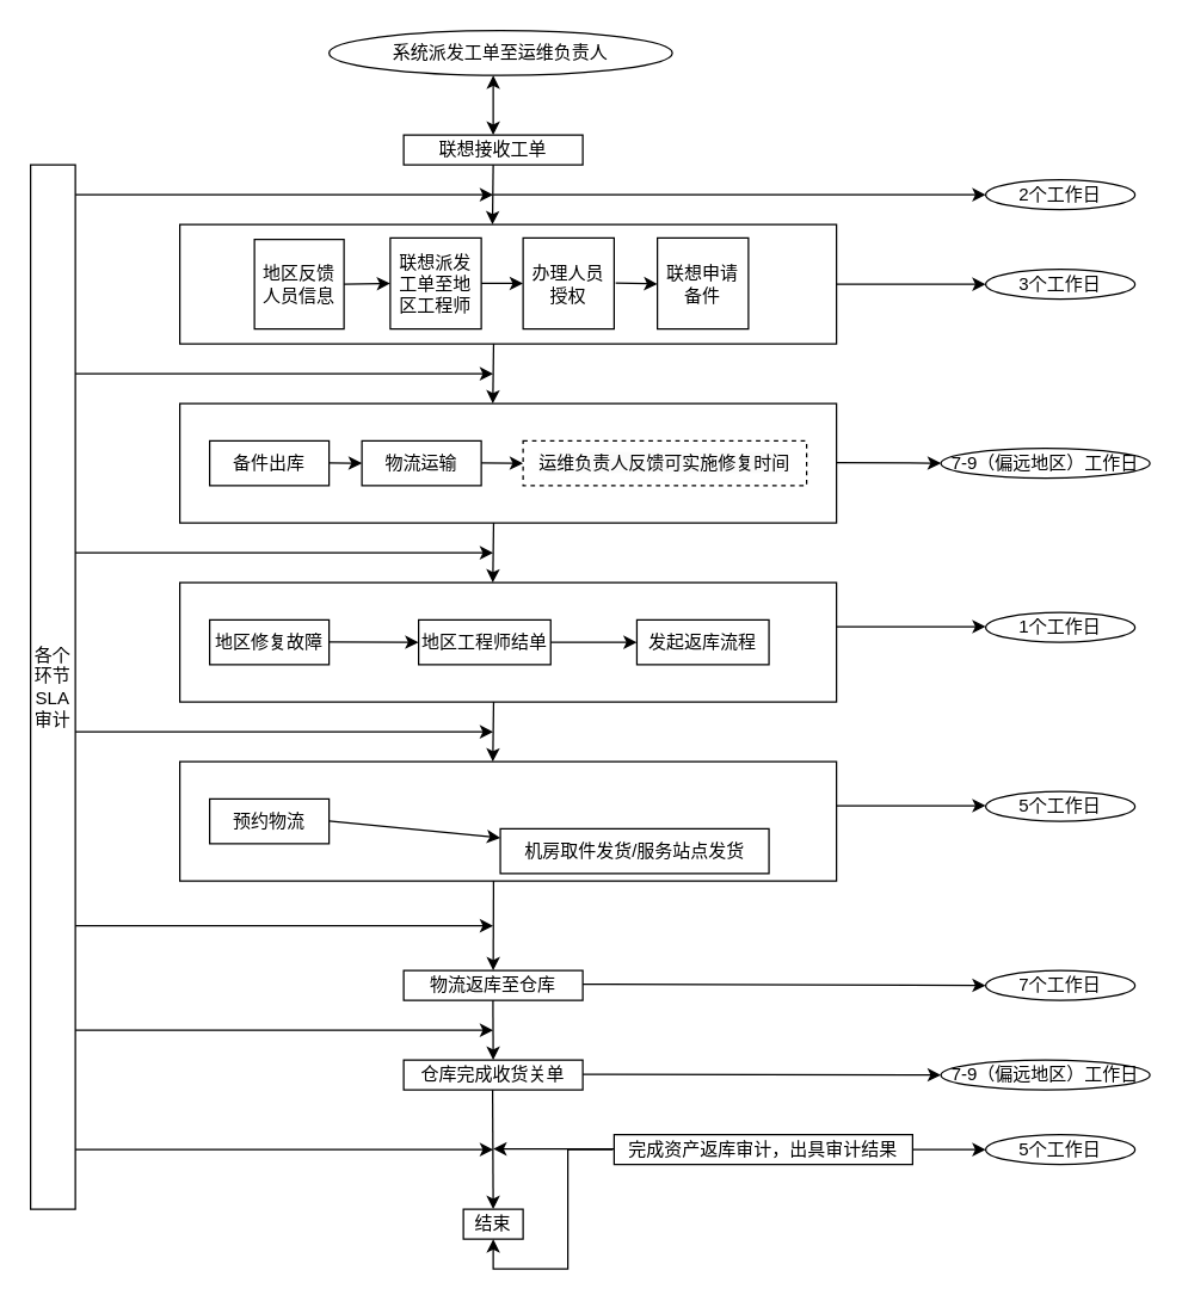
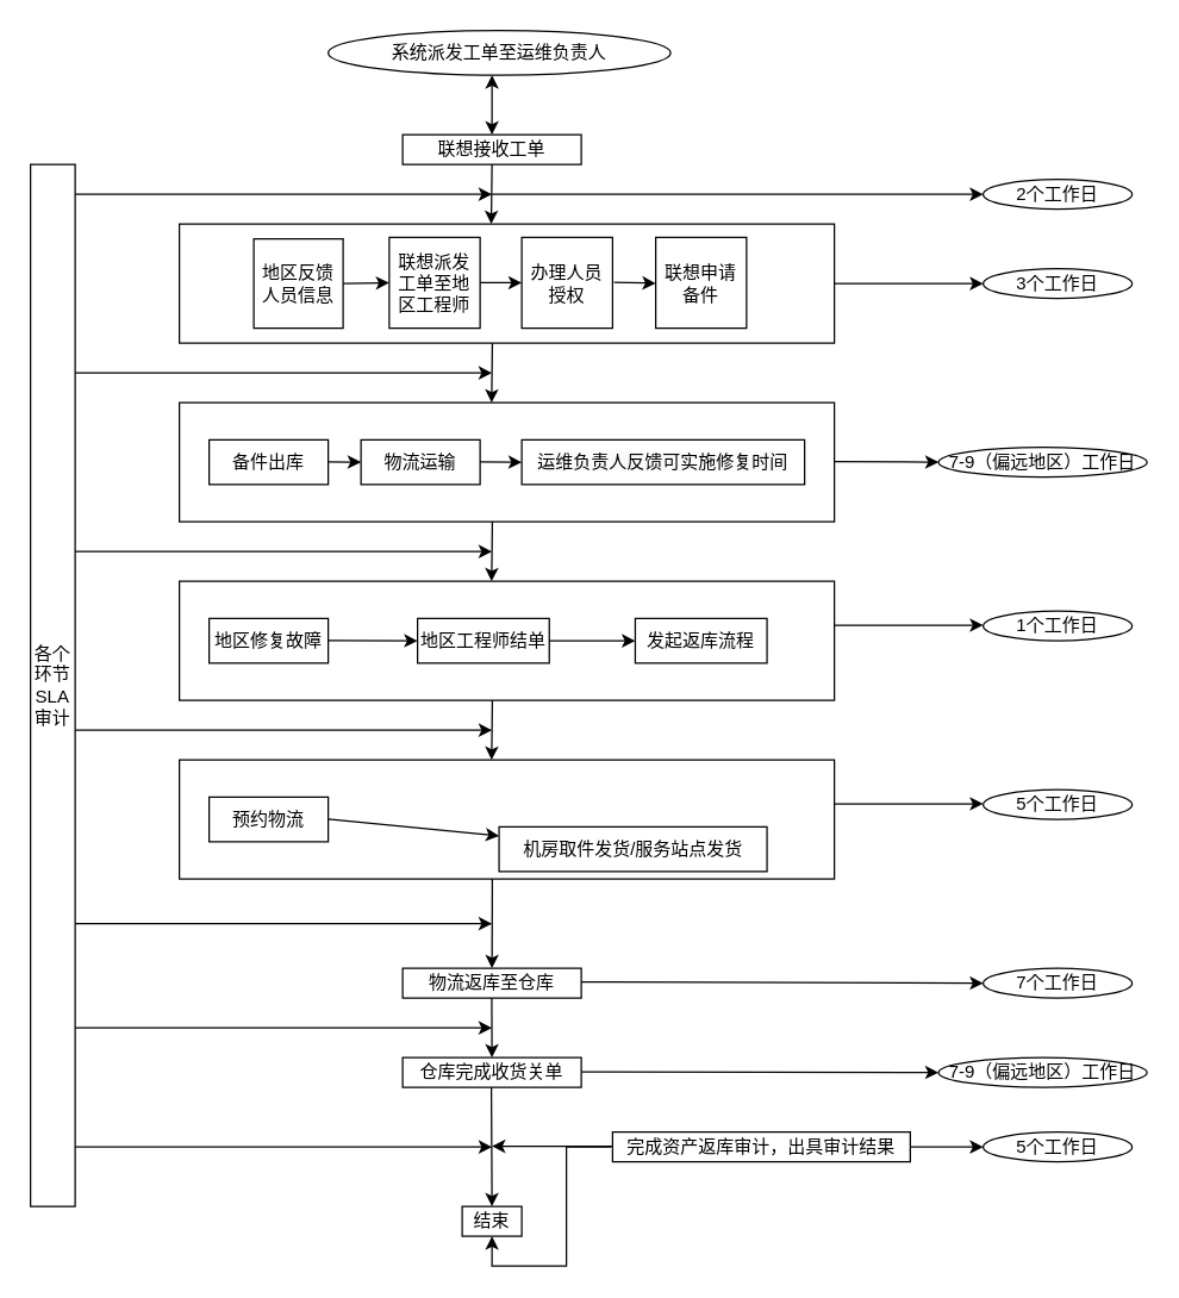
- <mxCell id="23" value="&lt;span style=&quot;color: rgb(0, 0, 0); font-family: Helvetica; font-size: 12px; font-style: normal; font-variant-ligatures: normal; font-variant-caps: normal; font-weight: 400; letter-spacing: normal; orphans: 2; text-align: center; text-indent: 0px; text-transform: none; widows: 2; word-spacing: 0px; -webkit-text-stroke-width: 0px; white-space: normal; background-color: rgb(251, 251, 251); text-decoration-thickness: initial; text-decoration-style: initial; text-decoration-color: initial; display: inline !important; float: none;&quot;&gt;运维负责人反馈可实施修复时间&lt;/span&gt;" style="rounded=0;whiteSpace=wrap;html=1;dashed=1;" vertex="1" parent="1"><mxGeometry x="350" y="295" width="190" height="30" as="geometry" /></mxCell>
+ <mxCell id="23" value="&lt;span style=&quot;color: rgb(0, 0, 0); font-family: Helvetica; font-size: 12px; font-style: normal; font-variant-ligatures: normal; font-variant-caps: normal; font-weight: 400; letter-spacing: normal; orphans: 2; text-align: center; text-indent: 0px; text-transform: none; widows: 2; word-spacing: 0px; -webkit-text-stroke-width: 0px; white-space: normal; background-color: rgb(251, 251, 251); text-decoration-thickness: initial; text-decoration-style: initial; text-decoration-color: initial; display: inline !important; float: none;&quot;&gt;运维负责人反馈可实施修复时间&lt;/span&gt;" style="rounded=0;whiteSpace=wrap;html=1;" vertex="1" parent="1"><mxGeometry x="350" y="295" width="190" height="30" as="geometry" /></mxCell>
